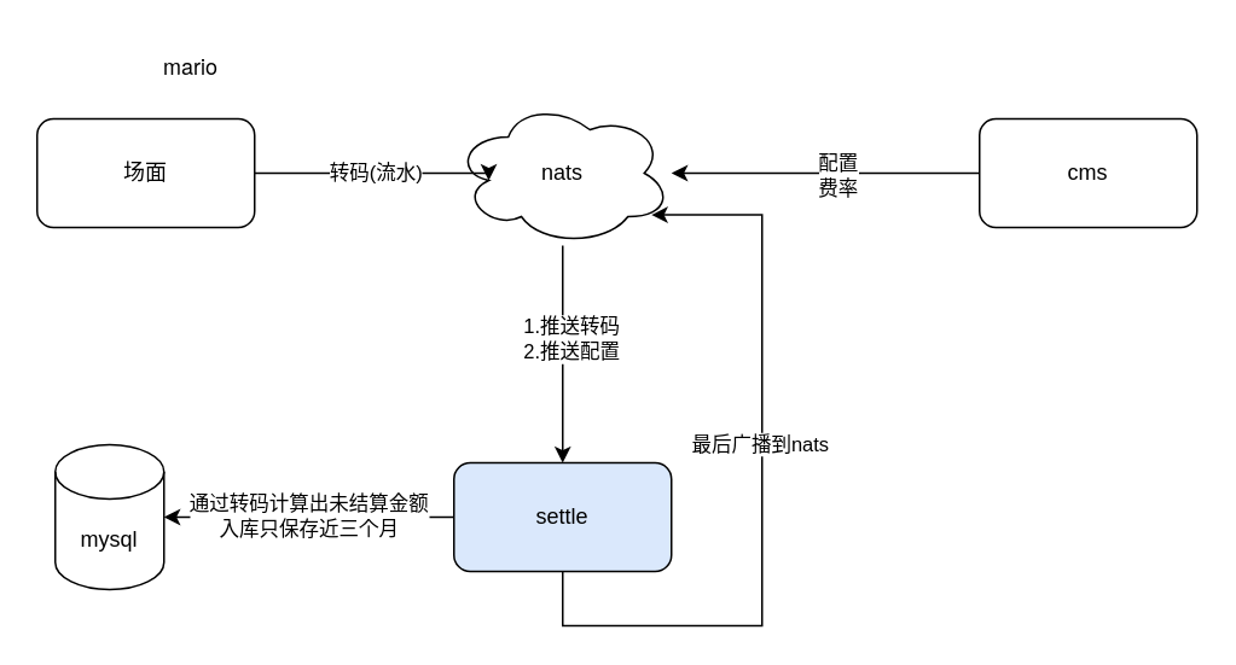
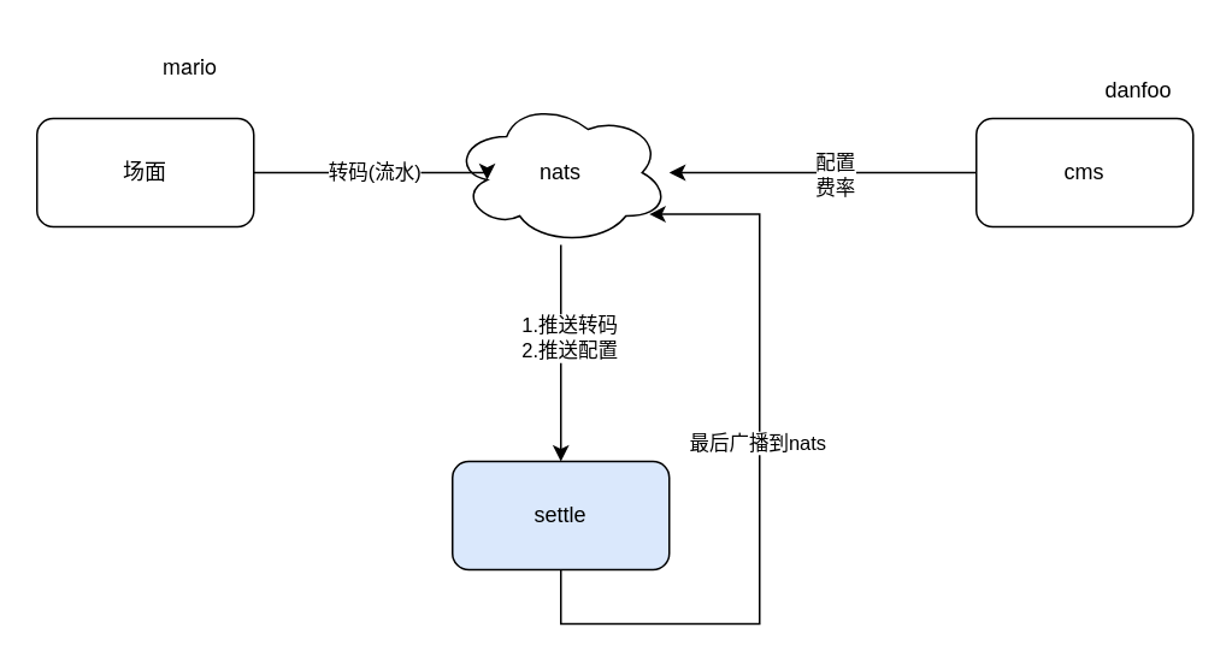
+ <mxCell id="14" value="danfoo" style="text;html=1;strokeColor=none;fillColor=none;align=center;verticalAlign=middle;whiteSpace=wrap;rounded=0;" vertex="1" parent="1"><mxGeometry x="600" y="35" width="60" height="30" as="geometry" /></mxCell>
- <mxCell id="16" value="mysql" style="shape=cylinder3;whiteSpace=wrap;html=1;boundedLbl=1;backgroundOutline=1;size=15;" vertex="1" parent="1"><mxGeometry x="30" y="245" width="60" height="80" as="geometry" /></mxCell>
- <mxCell id="4" value="通过转码计算出未结算金额&lt;br&gt;入库只保存近三个月" style="edgeStyle=orthogonalEdgeStyle;rounded=0;orthogonalLoop=1;jettySize=auto;html=1;" edge="1" parent="1" source="5" target="16"><mxGeometry relative="1" as="geometry" /></mxCell>
